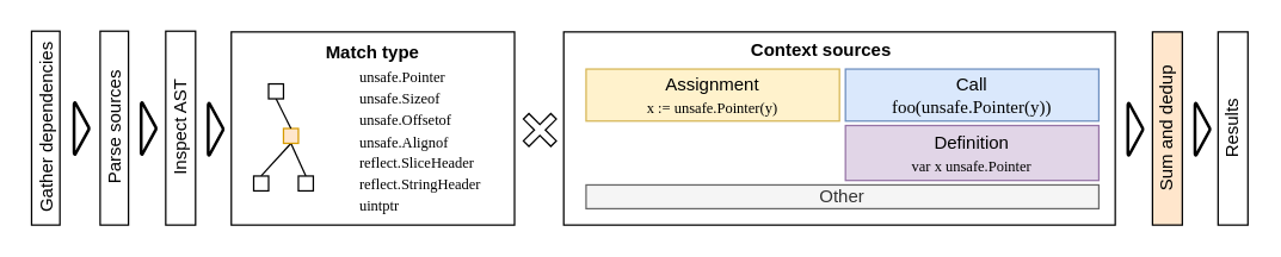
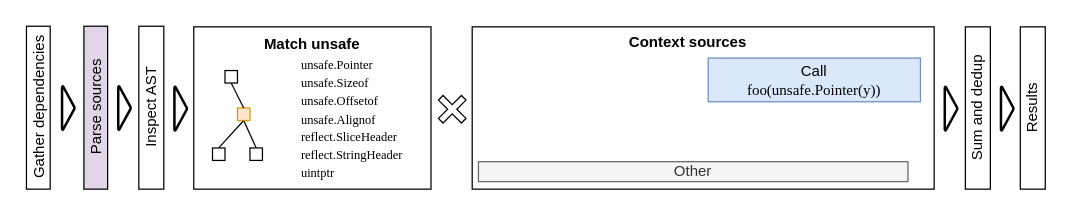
- <mxCell id="13" value="&lt;b&gt;Match type&lt;/b&gt;" style="text;html=1;strokeColor=none;fillColor=none;align=center;verticalAlign=middle;whiteSpace=wrap;rounded=0;" parent="1" vertex="1"><mxGeometry x="149" y="24.5" width="200" height="20" as="geometry" /></mxCell>
+ <mxCell id="13" value="&lt;b&gt;Match unsafe&lt;/b&gt;" style="text;html=1;strokeColor=none;fillColor=none;align=center;verticalAlign=middle;whiteSpace=wrap;rounded=0;" parent="1" vertex="1"><mxGeometry x="149" y="24.5" width="200" height="20" as="geometry" /></mxCell>
- <mxCell id="11" value="&lt;font face=&quot;Helvetica&quot;&gt;Assignment&lt;/font&gt;&lt;br&gt;&lt;font style=&quot;font-size: 10px&quot;&gt;x := unsafe.Pointer(y)&lt;/font&gt;" style="text;html=1;strokeColor=#d6b656;fillColor=#fff2cc;align=center;verticalAlign=middle;whiteSpace=wrap;rounded=0;fontFamily=Anonymous Pro;FType=g;labelBackgroundColor=none;spacing=2;spacingTop=0;spacingBottom=0;" parent="1" vertex="1"><mxGeometry x="392" y="46" width="170" height="35" as="geometry" /></mxCell>
- <mxCell id="16" value="Parse sources" style="rounded=0;whiteSpace=wrap;html=1;align=center;horizontal=0;verticalAlign=bottom;" parent="1" vertex="1"><mxGeometry x="66" y="20.5" width="19" height="130.5" as="geometry" /></mxCell>
+ <mxCell id="16" value="Parse sources" style="rounded=0;whiteSpace=wrap;html=1;align=center;horizontal=0;verticalAlign=bottom;fillColor=#e1d5e7;" parent="1" vertex="1"><mxGeometry x="66" y="20.5" width="19" height="130.5" as="geometry" /></mxCell>
- <mxCell id="19" value="Sum and dedup" style="rounded=0;whiteSpace=wrap;html=1;align=center;horizontal=0;fillColor=#ffe6cc;" parent="1" vertex="1"><mxGeometry x="772" y="21" width="20" height="130" as="geometry" /></mxCell>
+ <mxCell id="19" value="Sum and dedup" style="rounded=0;whiteSpace=wrap;html=1;align=center;horizontal=0;" parent="1" vertex="1"><mxGeometry x="772" y="21" width="20" height="130" as="geometry" /></mxCell>
- <mxCell id="24" value="&lt;font face=&quot;Helvetica&quot;&gt;Definition&lt;/font&gt;&lt;br&gt;&lt;font style=&quot;font-size: 10px&quot;&gt;var x unsafe.Pointer&lt;/font&gt;" style="text;html=1;strokeColor=#9673a6;fillColor=#e1d5e7;align=center;verticalAlign=middle;whiteSpace=wrap;rounded=0;fontFamily=Anonymous Pro;FType=g;labelBackgroundColor=none;spacing=2;spacingTop=0;spacingBottom=0;" parent="1" vertex="1"><mxGeometry x="566" y="84" width="170" height="37" as="geometry" /></mxCell>
- <mxCell id="25" value="&lt;font face=&quot;Helvetica&quot;&gt;Other&lt;/font&gt;" style="text;html=1;strokeColor=#666666;fillColor=#f5f5f5;align=center;verticalAlign=middle;whiteSpace=wrap;rounded=0;fontFamily=Anonymous Pro;FType=g;labelBackgroundColor=none;spacing=2;spacingTop=0;spacingBottom=0;fontColor=#333333;" parent="1" vertex="1"><mxGeometry x="392" y="124" width="344" height="16" as="geometry" /></mxCell>
+ <mxCell id="25" value="&lt;font face=&quot;Helvetica&quot;&gt;Other&lt;/font&gt;" style="text;html=1;strokeColor=#666666;fillColor=#f5f5f5;align=center;verticalAlign=middle;whiteSpace=wrap;rounded=0;fontFamily=Anonymous Pro;FType=g;labelBackgroundColor=none;spacing=2;spacingTop=0;spacingBottom=0;fontColor=#333333;" parent="1" vertex="1"><mxGeometry x="382" y="129" width="344" height="16" as="geometry" /></mxCell>
